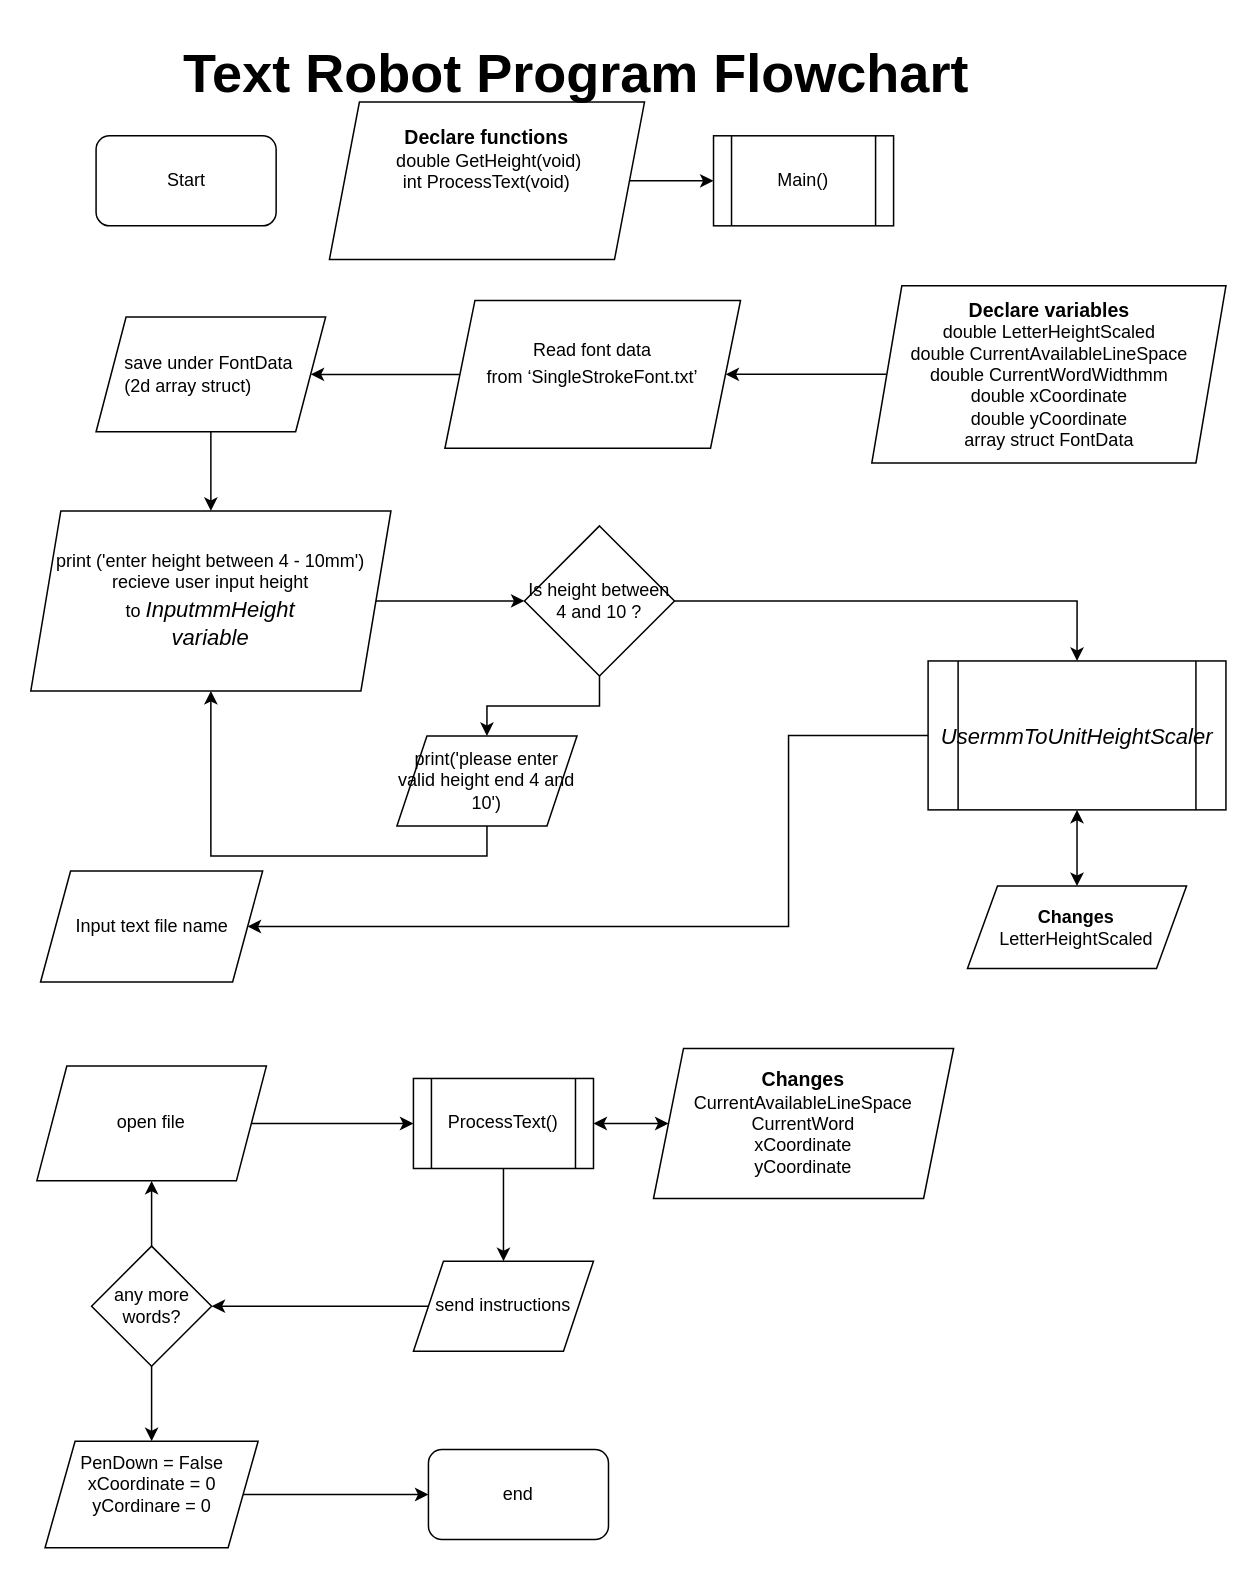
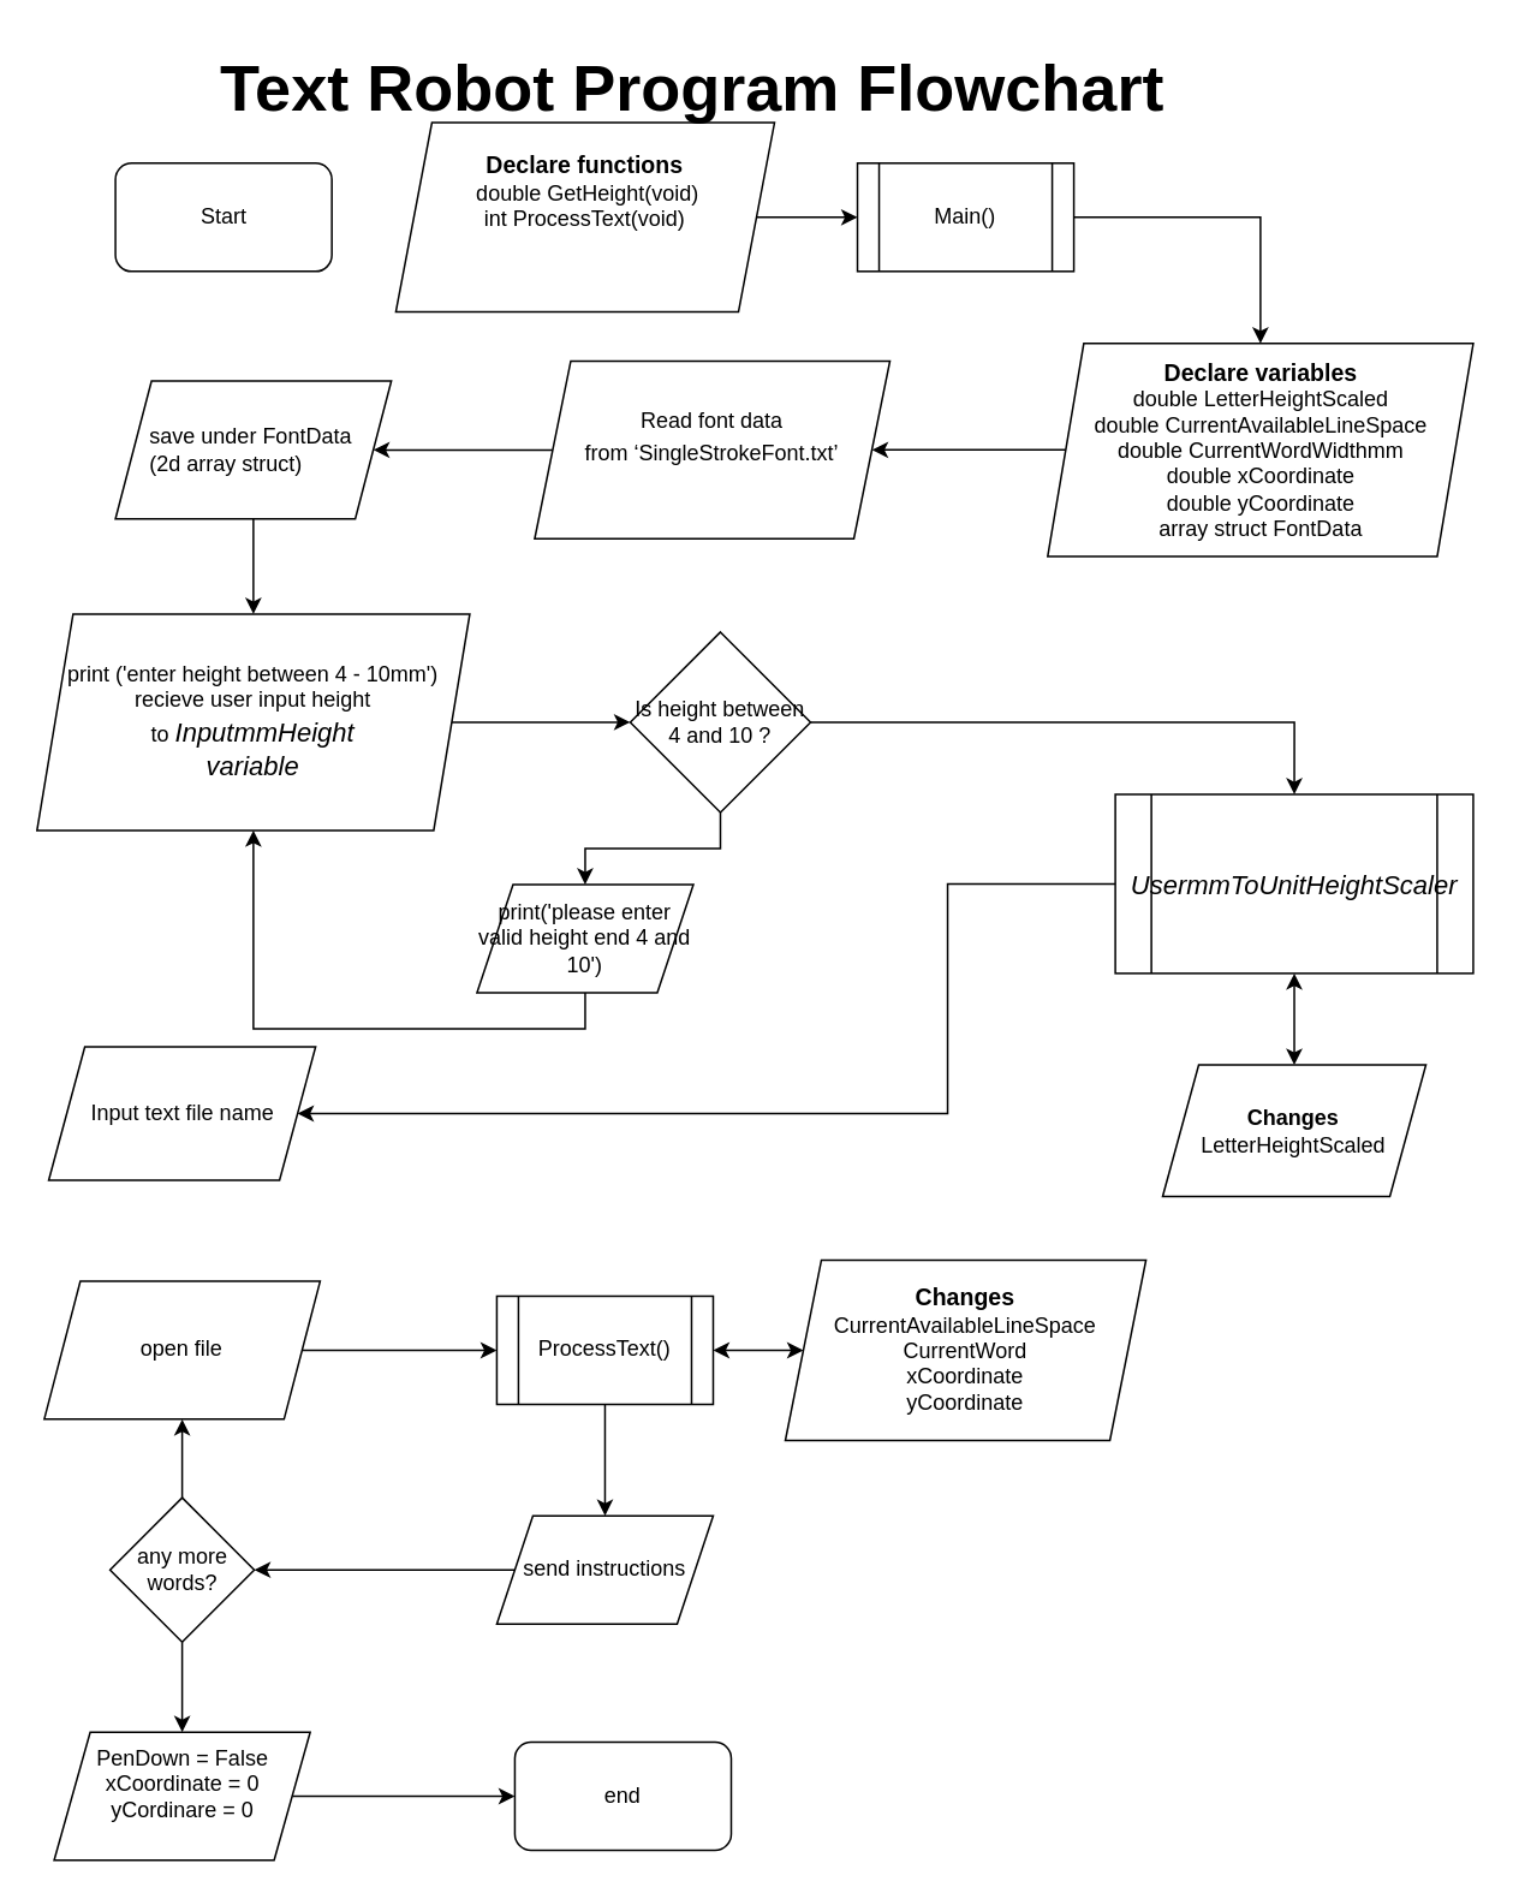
+ <mxCell id="25" style="edgeStyle=orthogonalEdgeStyle;rounded=0;orthogonalLoop=1;jettySize=auto;html=1;exitX=1;exitY=0.5;exitDx=0;exitDy=0;entryX=0.5;entryY=0;entryDx=0;entryDy=0;" parent="1" source="26" target="28" edge="1"><mxGeometry relative="1" as="geometry"><mxPoint x="1265" y="72.5" as="targetPoint" /></mxGeometry></mxCell>
- <mxCell id="22" value="&lt;b&gt;Changes&lt;/b&gt;&lt;div&gt;LetterHeightScaled&lt;br&gt;&lt;/div&gt;" style="shape=parallelogram;perimeter=parallelogramPerimeter;whiteSpace=wrap;html=1;fixedSize=1;" parent="1" vertex="1"><mxGeometry x="644.25" y="590" width="146" height="55" as="geometry" /></mxCell>
+ <mxCell id="22" value="&lt;b&gt;Changes&lt;/b&gt;&lt;div&gt;LetterHeightScaled&lt;br&gt;&lt;/div&gt;" style="shape=parallelogram;perimeter=parallelogramPerimeter;whiteSpace=wrap;html=1;fixedSize=1;" parent="1" vertex="1"><mxGeometry x="644.25" y="590" width="146" height="73" as="geometry" /></mxCell>
